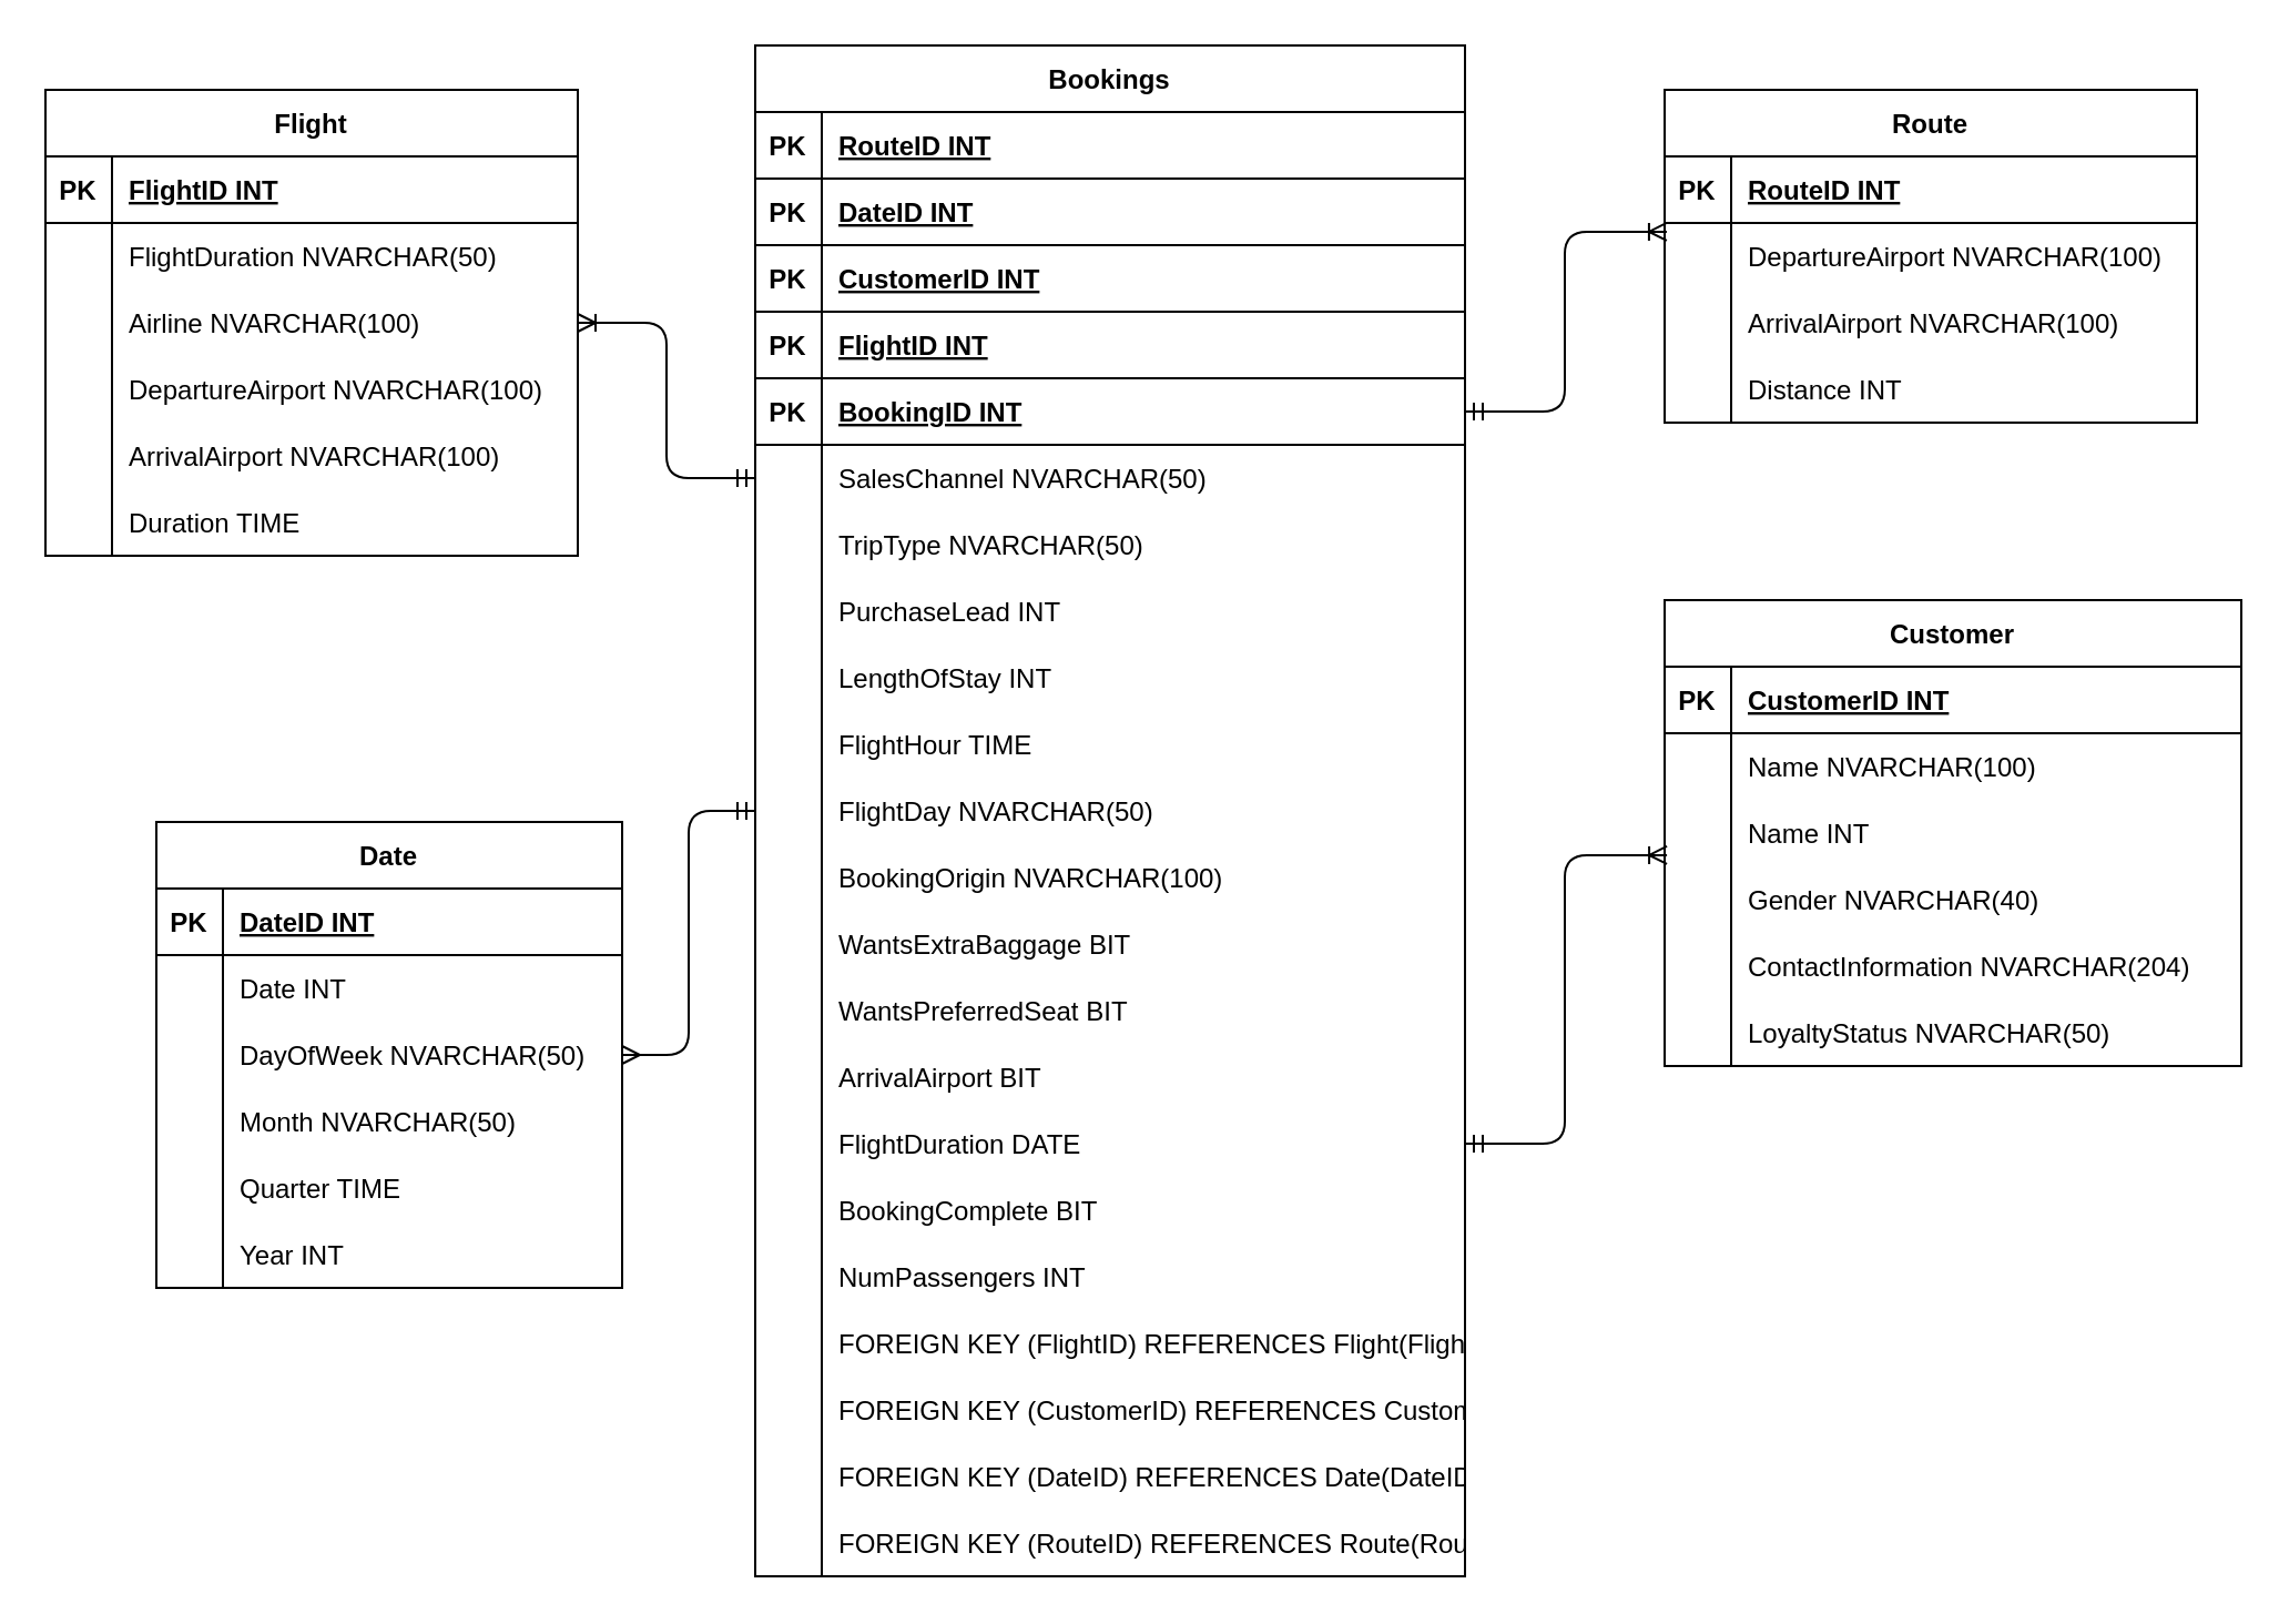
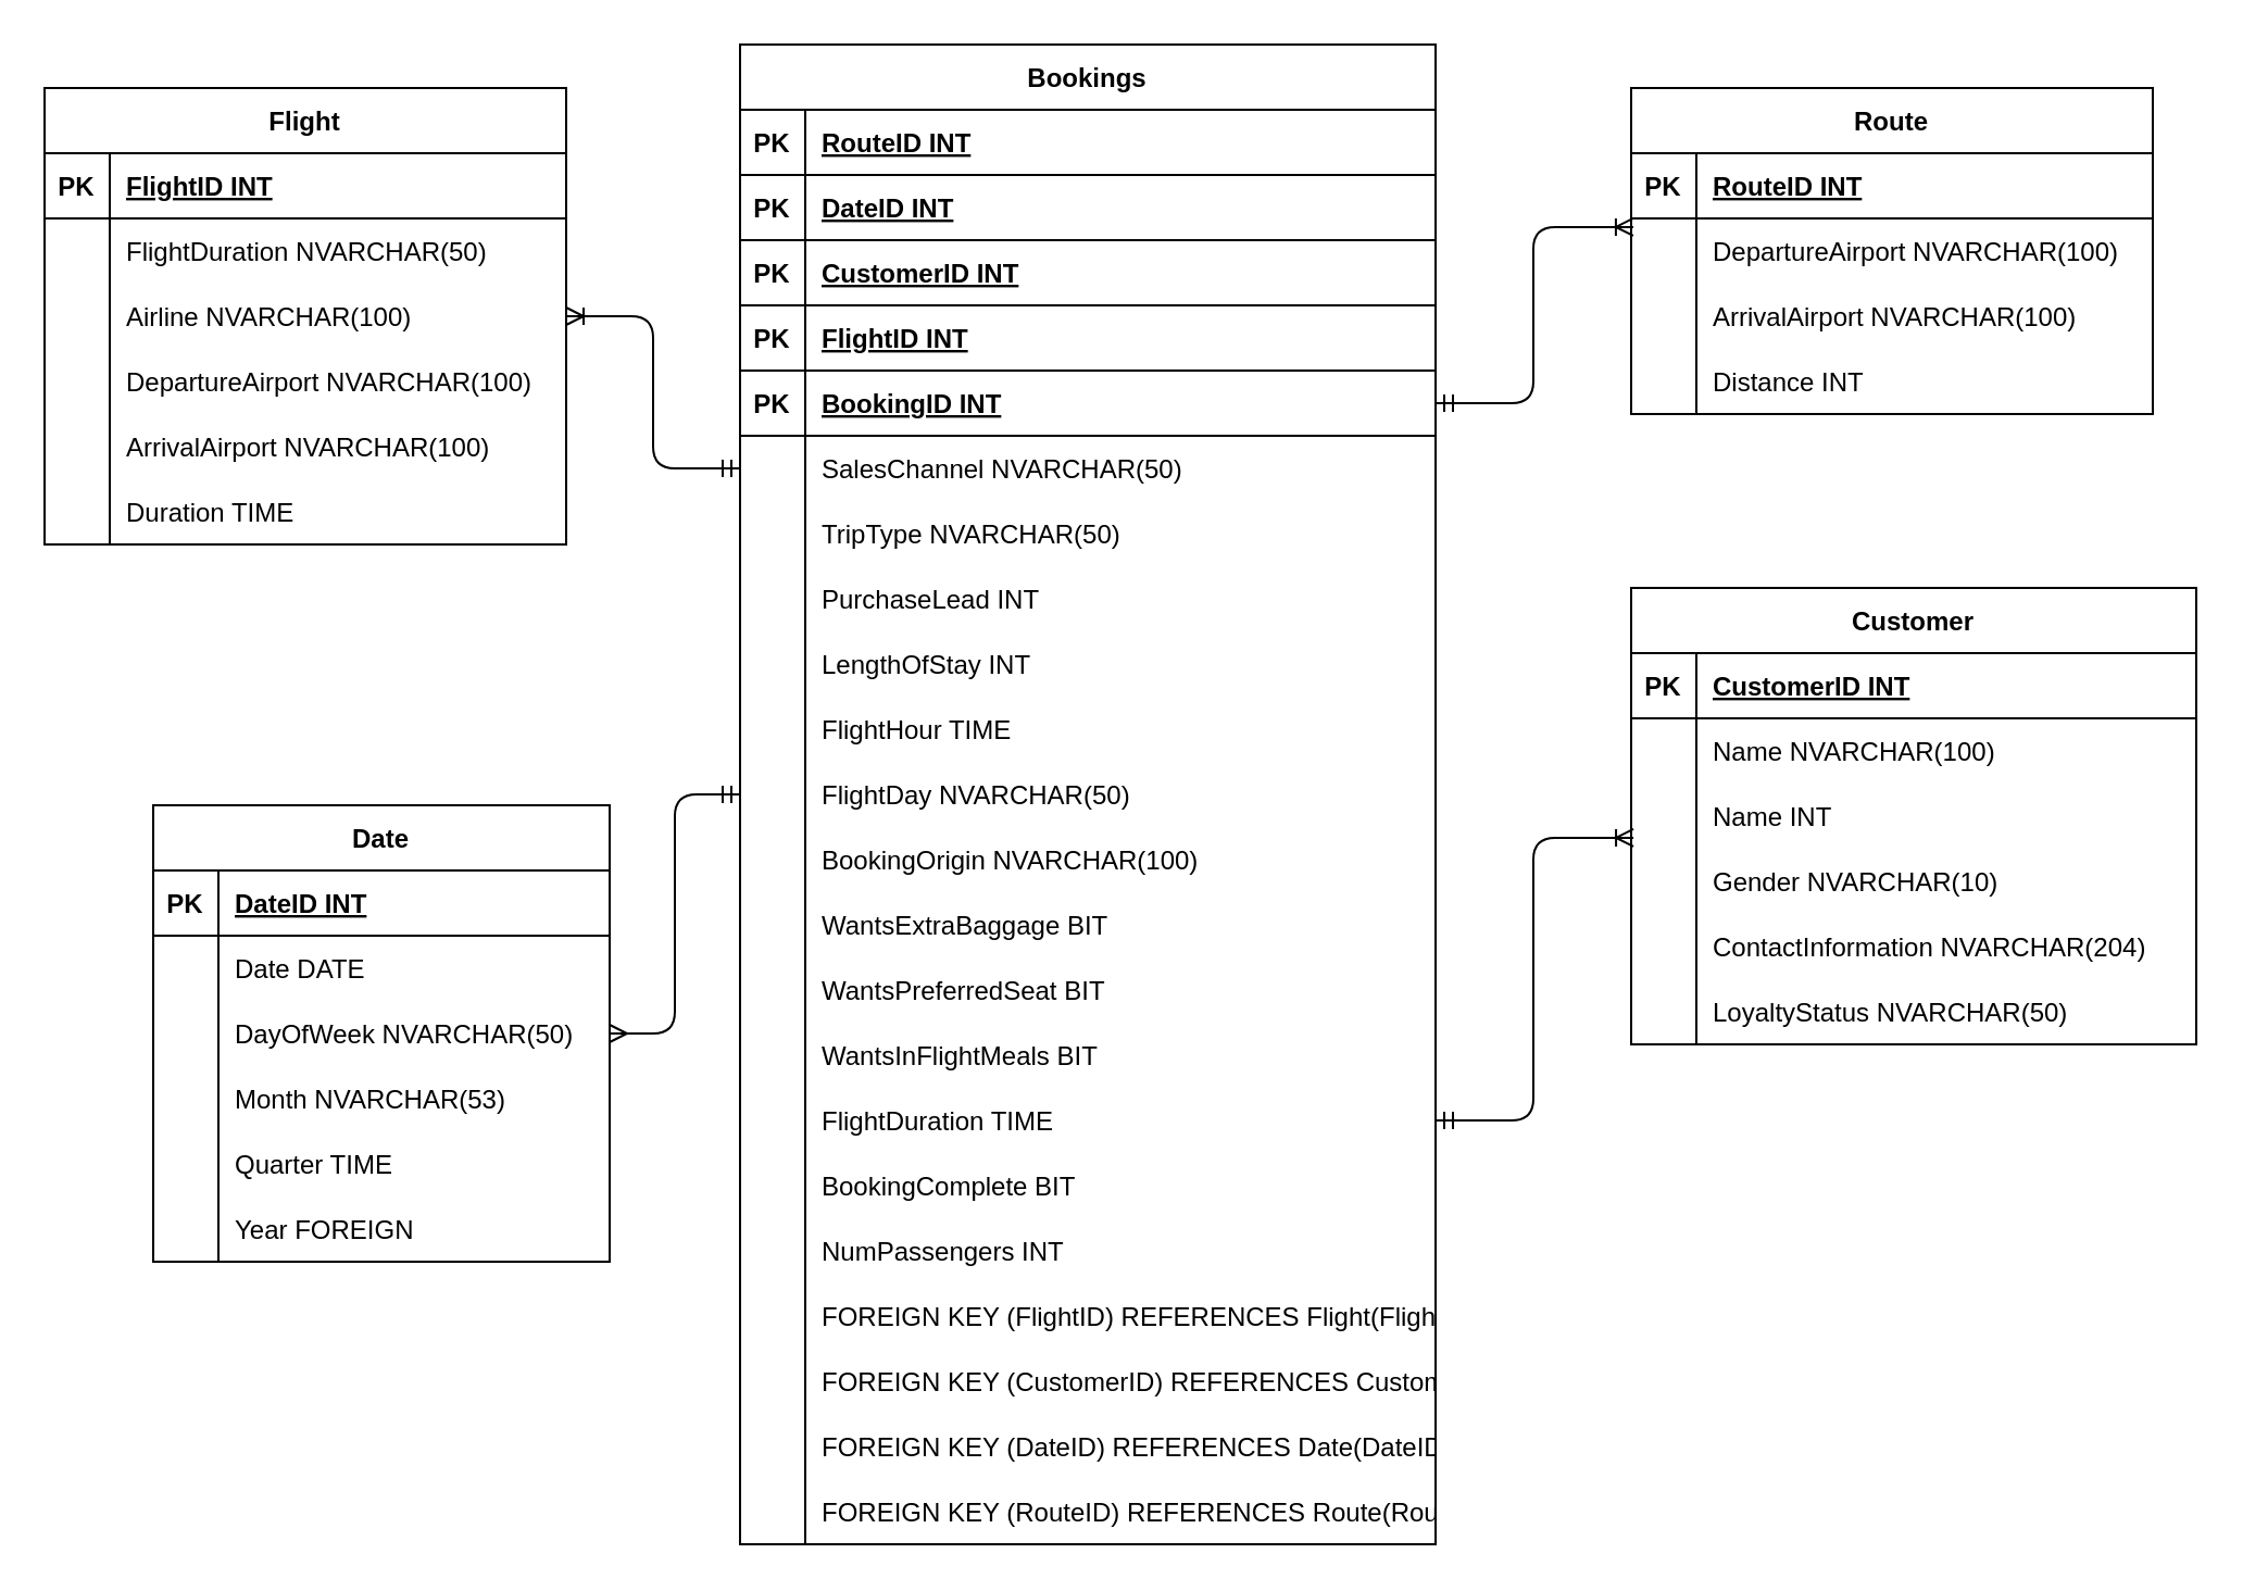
- <mxCell id="14" value="Gender NVARCHAR(40)" style="shape=partialRectangle;overflow=hidden;connectable=0;fillColor=none;align=left;strokeColor=inherit;top=0;left=0;bottom=0;right=0;spacingLeft=6;" vertex="1" parent="12"><mxGeometry x="30" width="230" height="30" as="geometry"><mxRectangle width="230" height="30" as="alternateBounds" /></mxGeometry></mxCell>
+ <mxCell id="14" value="Gender NVARCHAR(10)" style="shape=partialRectangle;overflow=hidden;connectable=0;fillColor=none;align=left;strokeColor=inherit;top=0;left=0;bottom=0;right=0;spacingLeft=6;" vertex="1" parent="12"><mxGeometry x="30" width="230" height="30" as="geometry"><mxRectangle width="230" height="30" as="alternateBounds" /></mxGeometry></mxCell>
- <mxCell id="46" value="Date INT" style="shape=partialRectangle;overflow=hidden;connectable=0;fillColor=none;align=left;strokeColor=inherit;top=0;left=0;bottom=0;right=0;spacingLeft=6;" vertex="1" parent="44"><mxGeometry x="30" width="180" height="30" as="geometry"><mxRectangle width="180" height="30" as="alternateBounds" /></mxGeometry></mxCell>
+ <mxCell id="46" value="Date DATE" style="shape=partialRectangle;overflow=hidden;connectable=0;fillColor=none;align=left;strokeColor=inherit;top=0;left=0;bottom=0;right=0;spacingLeft=6;" vertex="1" parent="44"><mxGeometry x="30" width="180" height="30" as="geometry"><mxRectangle width="180" height="30" as="alternateBounds" /></mxGeometry></mxCell>
- <mxCell id="118" value="ArrivalAirport BIT" style="shape=partialRectangle;overflow=hidden;connectable=0;fillColor=none;align=left;strokeColor=inherit;top=0;left=0;bottom=0;right=0;spacingLeft=6;" vertex="1" parent="116"><mxGeometry x="30" width="290" height="30" as="geometry"><mxRectangle width="290" height="30" as="alternateBounds" /></mxGeometry></mxCell>
+ <mxCell id="118" value="WantsInFlightMeals BIT" style="shape=partialRectangle;overflow=hidden;connectable=0;fillColor=none;align=left;strokeColor=inherit;top=0;left=0;bottom=0;right=0;spacingLeft=6;" vertex="1" parent="116"><mxGeometry x="30" width="290" height="30" as="geometry"><mxRectangle width="290" height="30" as="alternateBounds" /></mxGeometry></mxCell>
- <mxCell id="52" value="Month NVARCHAR(50)" style="shape=partialRectangle;overflow=hidden;connectable=0;fillColor=none;align=left;strokeColor=inherit;top=0;left=0;bottom=0;right=0;spacingLeft=6;" vertex="1" parent="50"><mxGeometry x="30" width="180" height="30" as="geometry"><mxRectangle width="180" height="30" as="alternateBounds" /></mxGeometry></mxCell>
+ <mxCell id="52" value="Month NVARCHAR(53)" style="shape=partialRectangle;overflow=hidden;connectable=0;fillColor=none;align=left;strokeColor=inherit;top=0;left=0;bottom=0;right=0;spacingLeft=6;" vertex="1" parent="50"><mxGeometry x="30" width="180" height="30" as="geometry"><mxRectangle width="180" height="30" as="alternateBounds" /></mxGeometry></mxCell>
- <mxCell id="121" value="FlightDuration DATE" style="shape=partialRectangle;overflow=hidden;connectable=0;fillColor=none;align=left;strokeColor=inherit;top=0;left=0;bottom=0;right=0;spacingLeft=6;" vertex="1" parent="119"><mxGeometry x="30" width="290" height="30" as="geometry"><mxRectangle width="290" height="30" as="alternateBounds" /></mxGeometry></mxCell>
+ <mxCell id="121" value="FlightDuration TIME" style="shape=partialRectangle;overflow=hidden;connectable=0;fillColor=none;align=left;strokeColor=inherit;top=0;left=0;bottom=0;right=0;spacingLeft=6;" vertex="1" parent="119"><mxGeometry x="30" width="290" height="30" as="geometry"><mxRectangle width="290" height="30" as="alternateBounds" /></mxGeometry></mxCell>
- <mxCell id="58" value="Year INT" style="shape=partialRectangle;overflow=hidden;connectable=0;fillColor=none;align=left;strokeColor=inherit;top=0;left=0;bottom=0;right=0;spacingLeft=6;" vertex="1" parent="56"><mxGeometry x="30" width="180" height="30" as="geometry"><mxRectangle width="180" height="30" as="alternateBounds" /></mxGeometry></mxCell>
+ <mxCell id="58" value="Year FOREIGN" style="shape=partialRectangle;overflow=hidden;connectable=0;fillColor=none;align=left;strokeColor=inherit;top=0;left=0;bottom=0;right=0;spacingLeft=6;" vertex="1" parent="56"><mxGeometry x="30" width="180" height="30" as="geometry"><mxRectangle width="180" height="30" as="alternateBounds" /></mxGeometry></mxCell>
